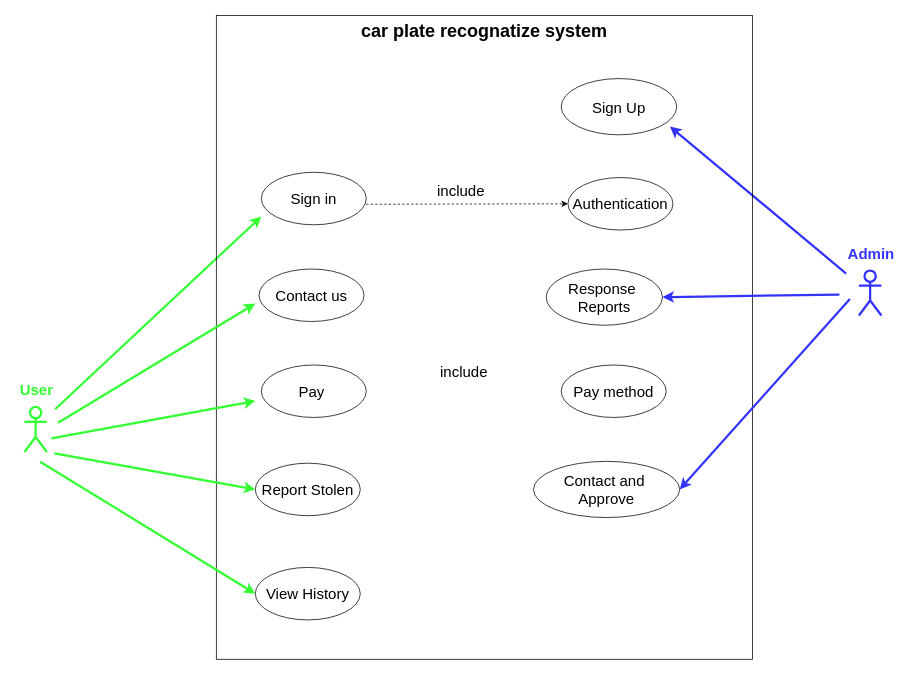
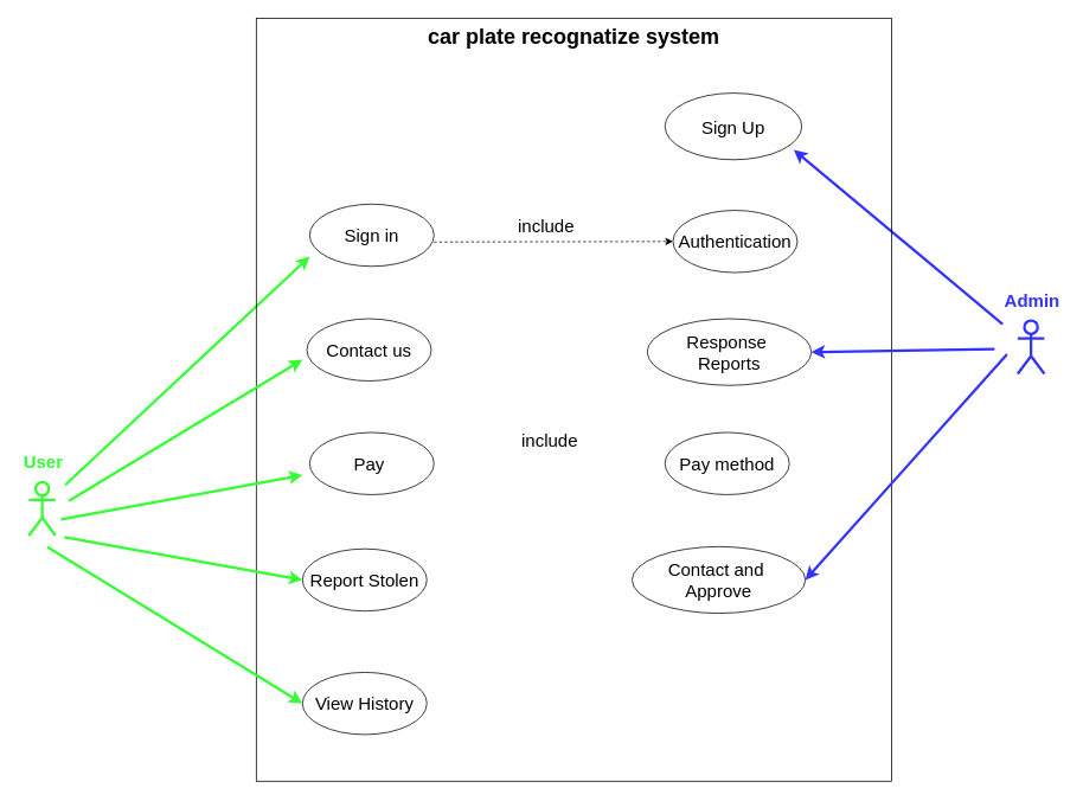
- <mxCell id="25" value="Response&amp;nbsp;&lt;br&gt;Reports" style="ellipse;whiteSpace=wrap;html=1;fontSize=20;" parent="1" vertex="1"><mxGeometry x="728" y="358" width="155" height="75" as="geometry" /></mxCell>
+ <mxCell id="25" value="Response&amp;nbsp;&lt;br&gt;Reports" style="ellipse;whiteSpace=wrap;html=1;fontSize=20;" parent="1" vertex="1"><mxGeometry x="728" y="358" width="184.75" height="75" as="geometry" /></mxCell>
